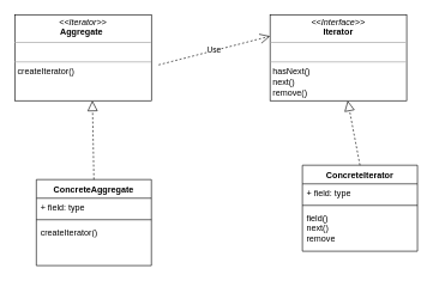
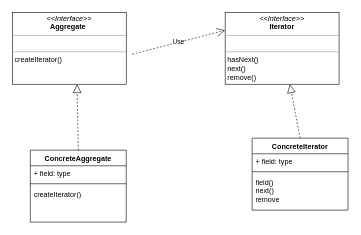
- <mxCell id="8" value="&lt;p style=&quot;margin:0px;margin-top:4px;text-align:center;&quot;&gt;&lt;i&gt;&amp;lt;&amp;lt;Iterator&amp;gt;&amp;gt;&lt;/i&gt;&lt;br&gt;&lt;/p&gt;&lt;div&gt;&amp;nbsp; &amp;nbsp; &amp;nbsp; &amp;nbsp; &amp;nbsp; &amp;nbsp; &amp;nbsp; &amp;nbsp; &amp;nbsp; &amp;nbsp;&lt;b&gt;Aggregate&lt;/b&gt;&lt;/div&gt;&lt;hr size=&quot;1&quot;&gt;&lt;p style=&quot;margin:0px;margin-left:4px;&quot;&gt;&lt;br&gt;&lt;/p&gt;&lt;hr size=&quot;1&quot;&gt;&lt;p style=&quot;margin:0px;margin-left:4px;&quot;&gt;createIterator()&lt;/p&gt;" style="verticalAlign=top;align=left;overflow=fill;fontSize=12;fontFamily=Helvetica;html=1;whiteSpace=wrap;" vertex="1" parent="1"><mxGeometry x="20" y="20" width="190" height="120" as="geometry" /></mxCell>
+ <mxCell id="8" value="&lt;p style=&quot;margin:0px;margin-top:4px;text-align:center;&quot;&gt;&lt;i&gt;&amp;lt;&amp;lt;Interface&amp;gt;&amp;gt;&lt;/i&gt;&lt;br&gt;&lt;/p&gt;&lt;div&gt;&amp;nbsp; &amp;nbsp; &amp;nbsp; &amp;nbsp; &amp;nbsp; &amp;nbsp; &amp;nbsp; &amp;nbsp; &amp;nbsp; &amp;nbsp;&lt;b&gt;Aggregate&lt;/b&gt;&lt;/div&gt;&lt;hr size=&quot;1&quot;&gt;&lt;p style=&quot;margin:0px;margin-left:4px;&quot;&gt;&lt;br&gt;&lt;/p&gt;&lt;hr size=&quot;1&quot;&gt;&lt;p style=&quot;margin:0px;margin-left:4px;&quot;&gt;createIterator()&lt;/p&gt;" style="verticalAlign=top;align=left;overflow=fill;fontSize=12;fontFamily=Helvetica;html=1;whiteSpace=wrap;" vertex="1" parent="1"><mxGeometry x="20" y="20" width="190" height="120" as="geometry" /></mxCell>
